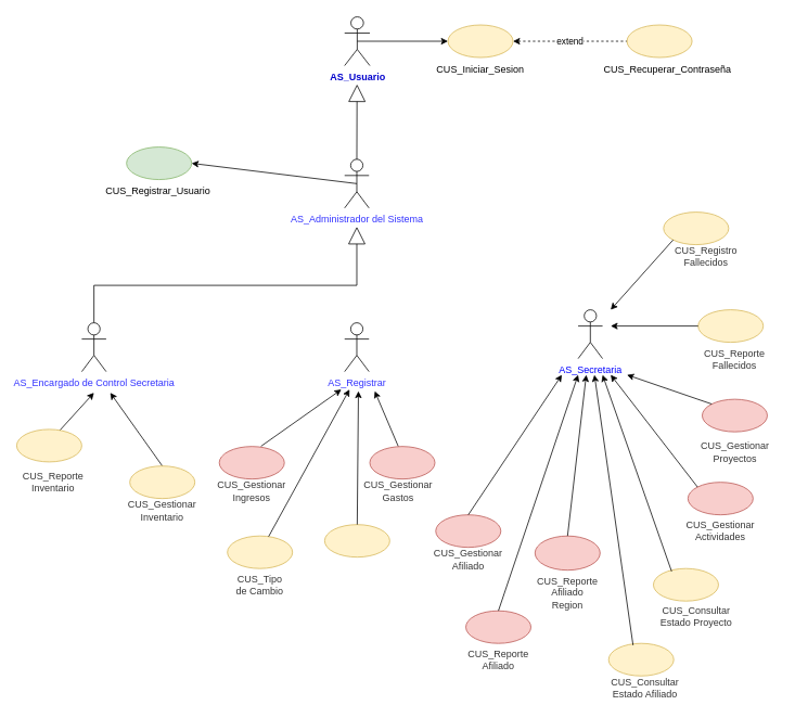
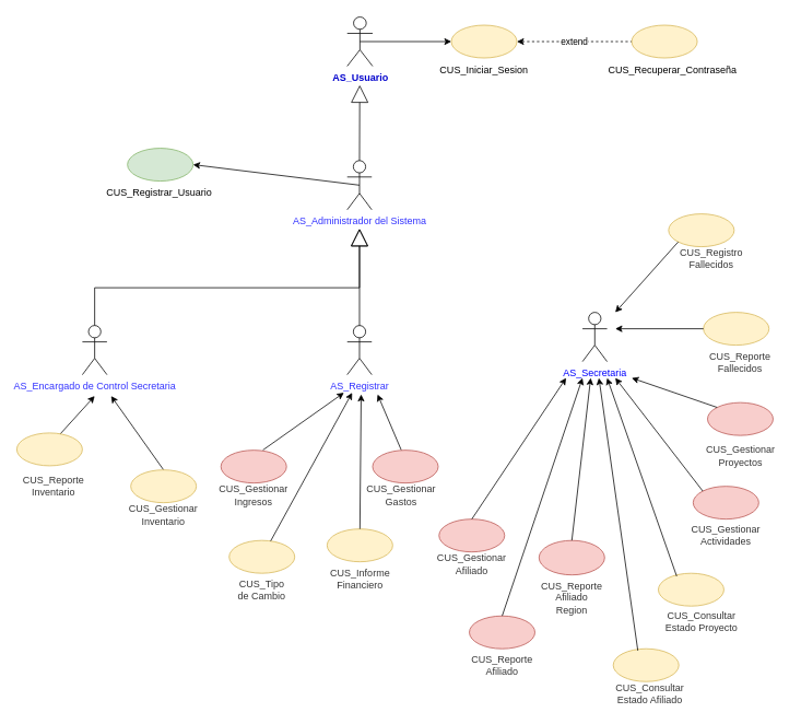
+ <mxCell id="36" value="" style="endArrow=block;html=1;rounded=0;fontColor=#0000CC;exitX=0.5;exitY=0;exitDx=0;exitDy=0;exitPerimeter=0;endFill=0;endSize=19;targetPerimeterSpacing=23;" parent="1" source="6" target="2" edge="1"><mxGeometry width="50" height="50" relative="1" as="geometry"><mxPoint x="510" y="347" as="sourcePoint" /><mxPoint x="440" y="320" as="targetPoint" /></mxGeometry></mxCell>
+ <mxCell id="69" value="CUS_Informe Financiero" style="text;html=1;strokeColor=none;fillColor=none;align=center;verticalAlign=middle;whiteSpace=wrap;rounded=0;fontColor=#363636;" parent="1" vertex="1"><mxGeometry x="403.5" y="690" width="70" height="30" as="geometry" /></mxCell>
